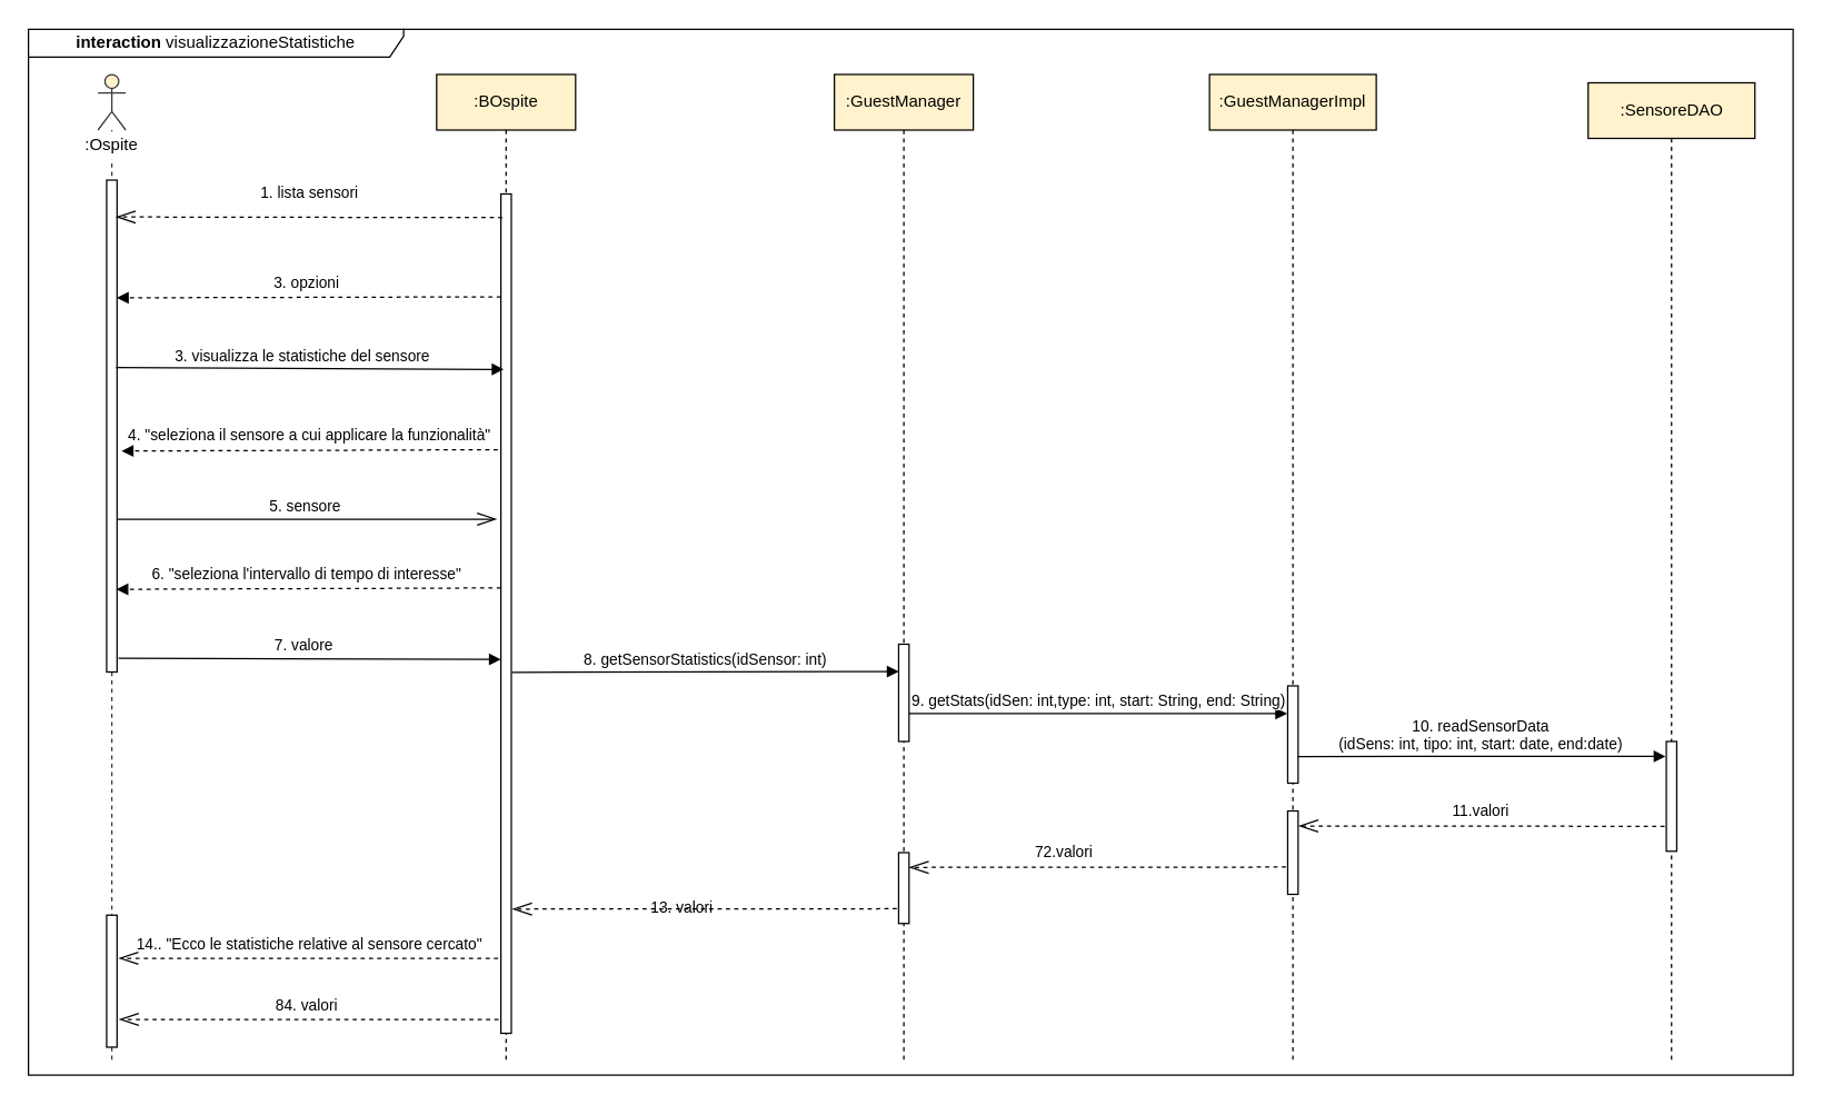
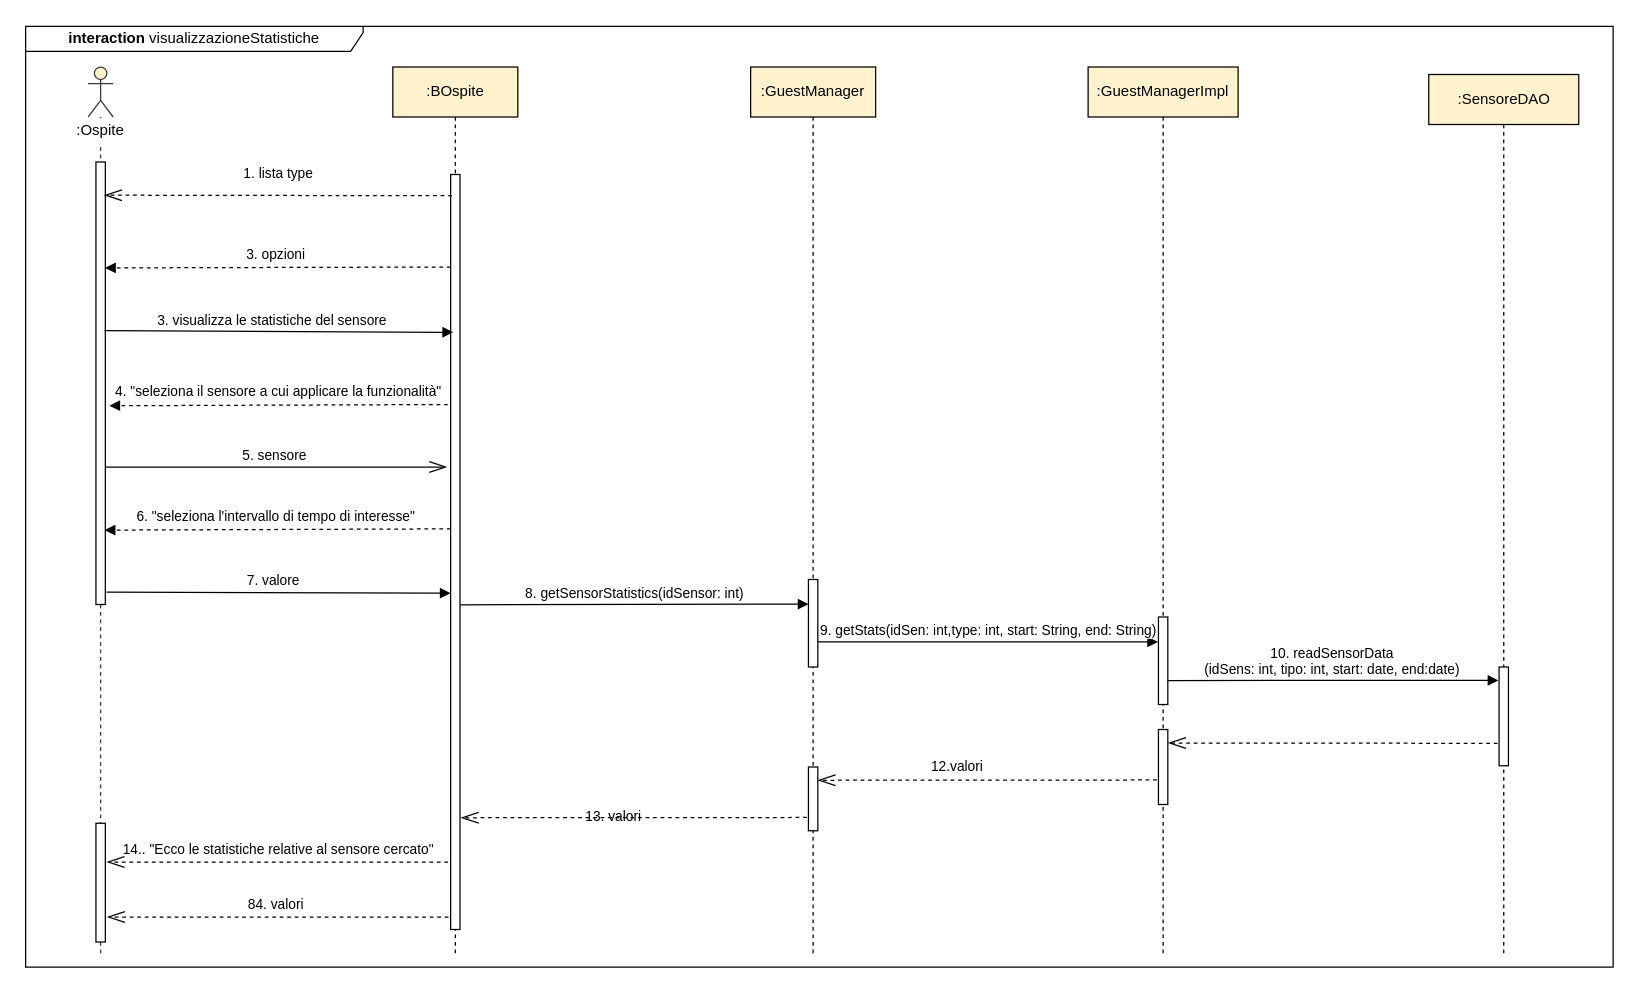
- <mxCell id="31" value="&lt;span style=&quot;font-size: 11px&quot;&gt;1. lista sensori&lt;/span&gt;" style="text;html=1;align=center;verticalAlign=middle;resizable=0;points=[];autosize=1;" parent="1" vertex="1"><mxGeometry x="176.78" y="128" width="90" height="20" as="geometry" /></mxCell>
+ <mxCell id="31" value="&lt;span style=&quot;font-size: 11px&quot;&gt;1. lista type&lt;/span&gt;" style="text;html=1;align=center;verticalAlign=middle;resizable=0;points=[];autosize=1;" parent="1" vertex="1"><mxGeometry x="176.78" y="128" width="90" height="20" as="geometry" /></mxCell>
- <mxCell id="22" value="&lt;font style=&quot;font-size: 11px&quot;&gt;11.valori&lt;/font&gt;" style="text;html=1;align=center;verticalAlign=middle;resizable=0;points=[];autosize=1;" parent="1" vertex="1"><mxGeometry x="1035" y="573" width="60" height="20" as="geometry" /></mxCell>
- <mxCell id="24" value="&lt;span style=&quot;font-size: 11px&quot;&gt;72.valori&lt;/span&gt;" style="text;html=1;align=center;verticalAlign=middle;resizable=0;points=[];autosize=1;" parent="1" vertex="1"><mxGeometry x="735" y="603" width="60" height="20" as="geometry" /></mxCell>
+ <mxCell id="24" value="&lt;span style=&quot;font-size: 11px&quot;&gt;12.valori&lt;/span&gt;" style="text;html=1;align=center;verticalAlign=middle;resizable=0;points=[];autosize=1;" parent="1" vertex="1"><mxGeometry x="735" y="603" width="60" height="20" as="geometry" /></mxCell>
